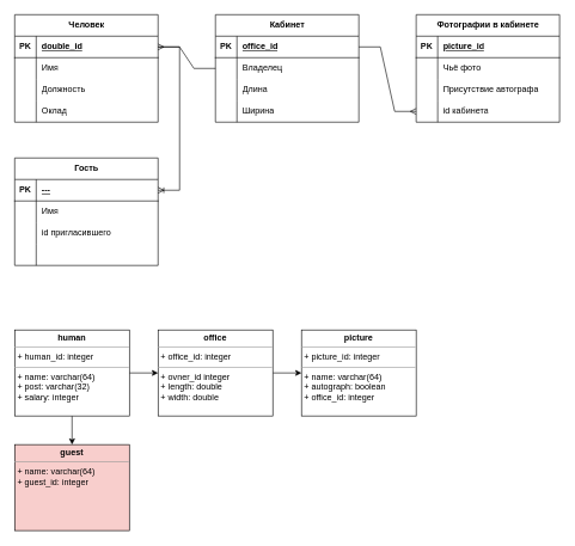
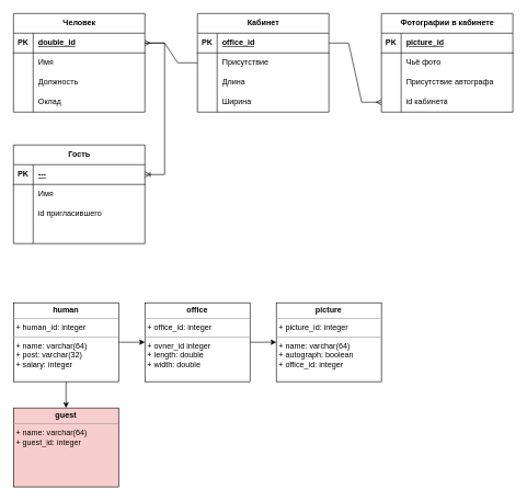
- <mxCell id="21" value="Владелец" style="shape=partialRectangle;connectable=0;fillColor=none;top=0;left=0;bottom=0;right=0;align=left;spacingLeft=6;overflow=hidden;whiteSpace=wrap;html=1;" parent="19" vertex="1"><mxGeometry x="30" width="170" height="30" as="geometry"><mxRectangle width="170" height="30" as="alternateBounds" /></mxGeometry></mxCell>
+ <mxCell id="21" value="Присутствие" style="shape=partialRectangle;connectable=0;fillColor=none;top=0;left=0;bottom=0;right=0;align=left;spacingLeft=6;overflow=hidden;whiteSpace=wrap;html=1;" parent="19" vertex="1"><mxGeometry x="30" width="170" height="30" as="geometry"><mxRectangle width="170" height="30" as="alternateBounds" /></mxGeometry></mxCell>
